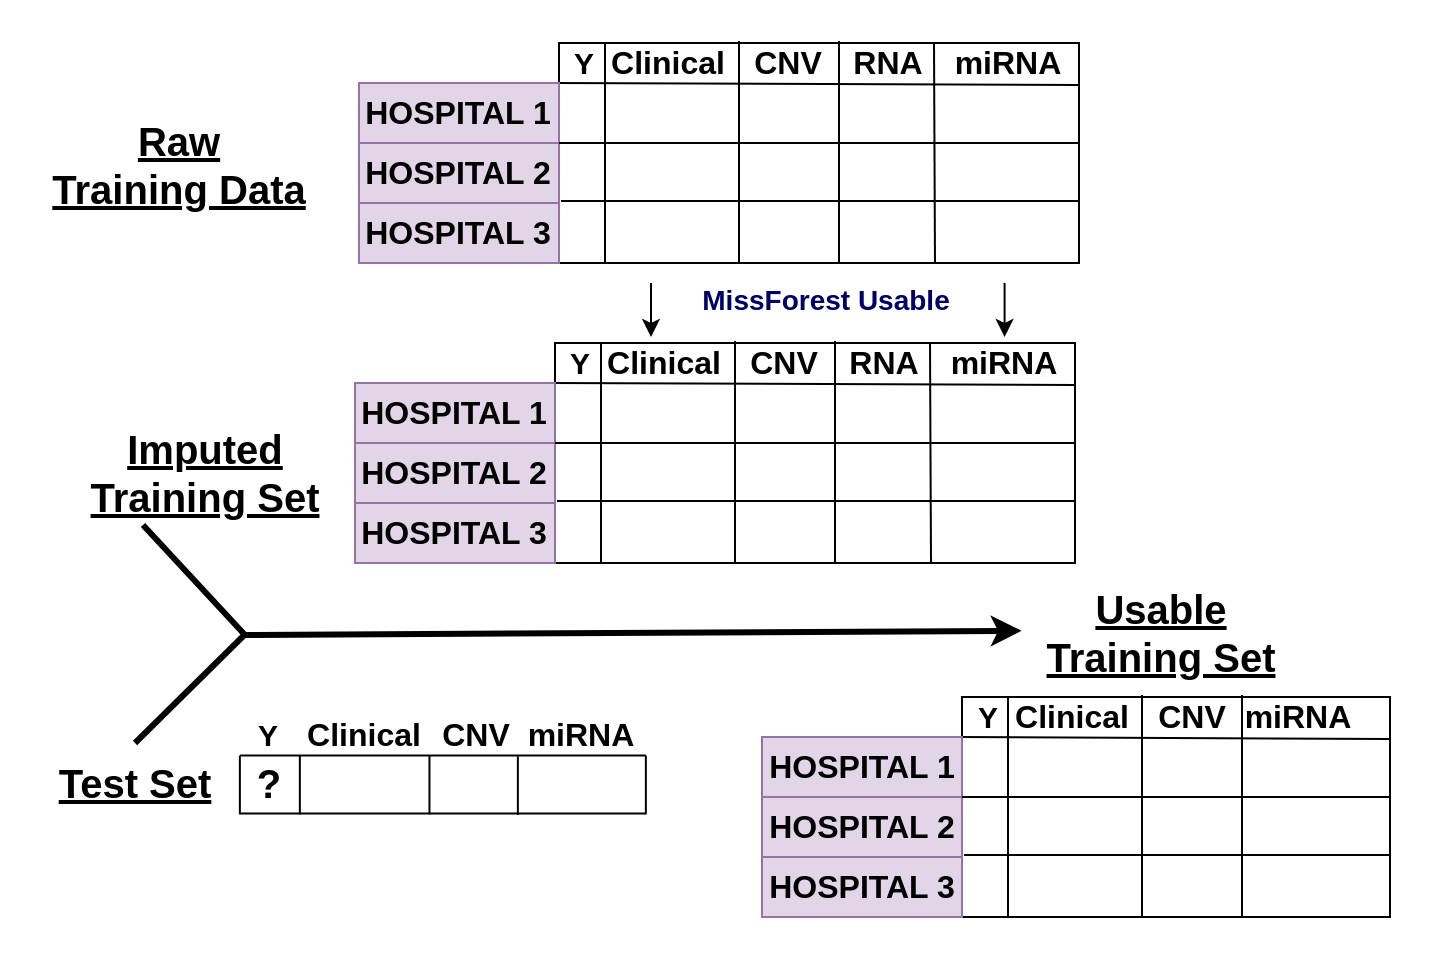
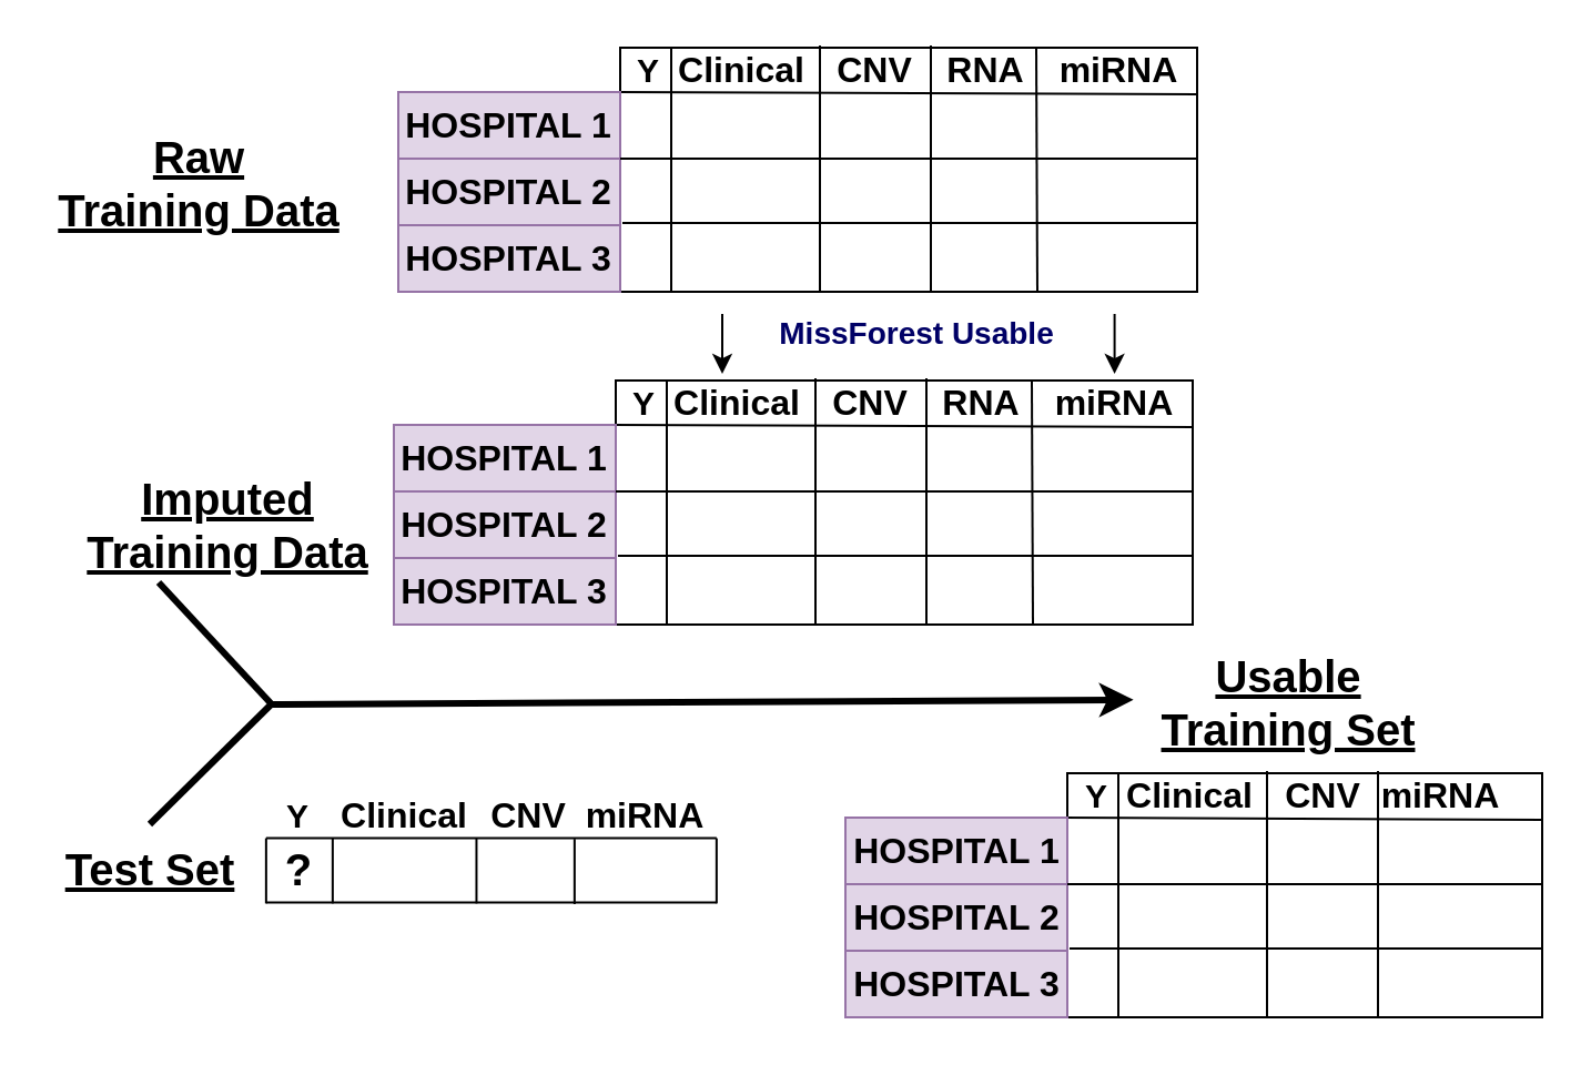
- <mxCell id="49" value="&lt;font&gt;&lt;font style=&quot;font-size: 20px&quot;&gt;&lt;b&gt;&lt;u&gt;Imputed&lt;br&gt;Training Set&lt;/u&gt;&lt;/b&gt;&lt;/font&gt;&lt;br&gt;&lt;/font&gt;" style="text;html=1;align=center;verticalAlign=middle;resizable=0;points=[];autosize=1;" vertex="1" parent="1"><mxGeometry x="33" y="217" width="137" height="38" as="geometry" /></mxCell>
+ <mxCell id="49" value="&lt;font&gt;&lt;font style=&quot;font-size: 20px&quot;&gt;&lt;b&gt;&lt;u&gt;Imputed&lt;br&gt;Training Data&lt;/u&gt;&lt;/b&gt;&lt;/font&gt;&lt;br&gt;&lt;/font&gt;" style="text;html=1;align=center;verticalAlign=middle;resizable=0;points=[];autosize=1;" vertex="1" parent="1"><mxGeometry x="33" y="217" width="137" height="38" as="geometry" /></mxCell>
